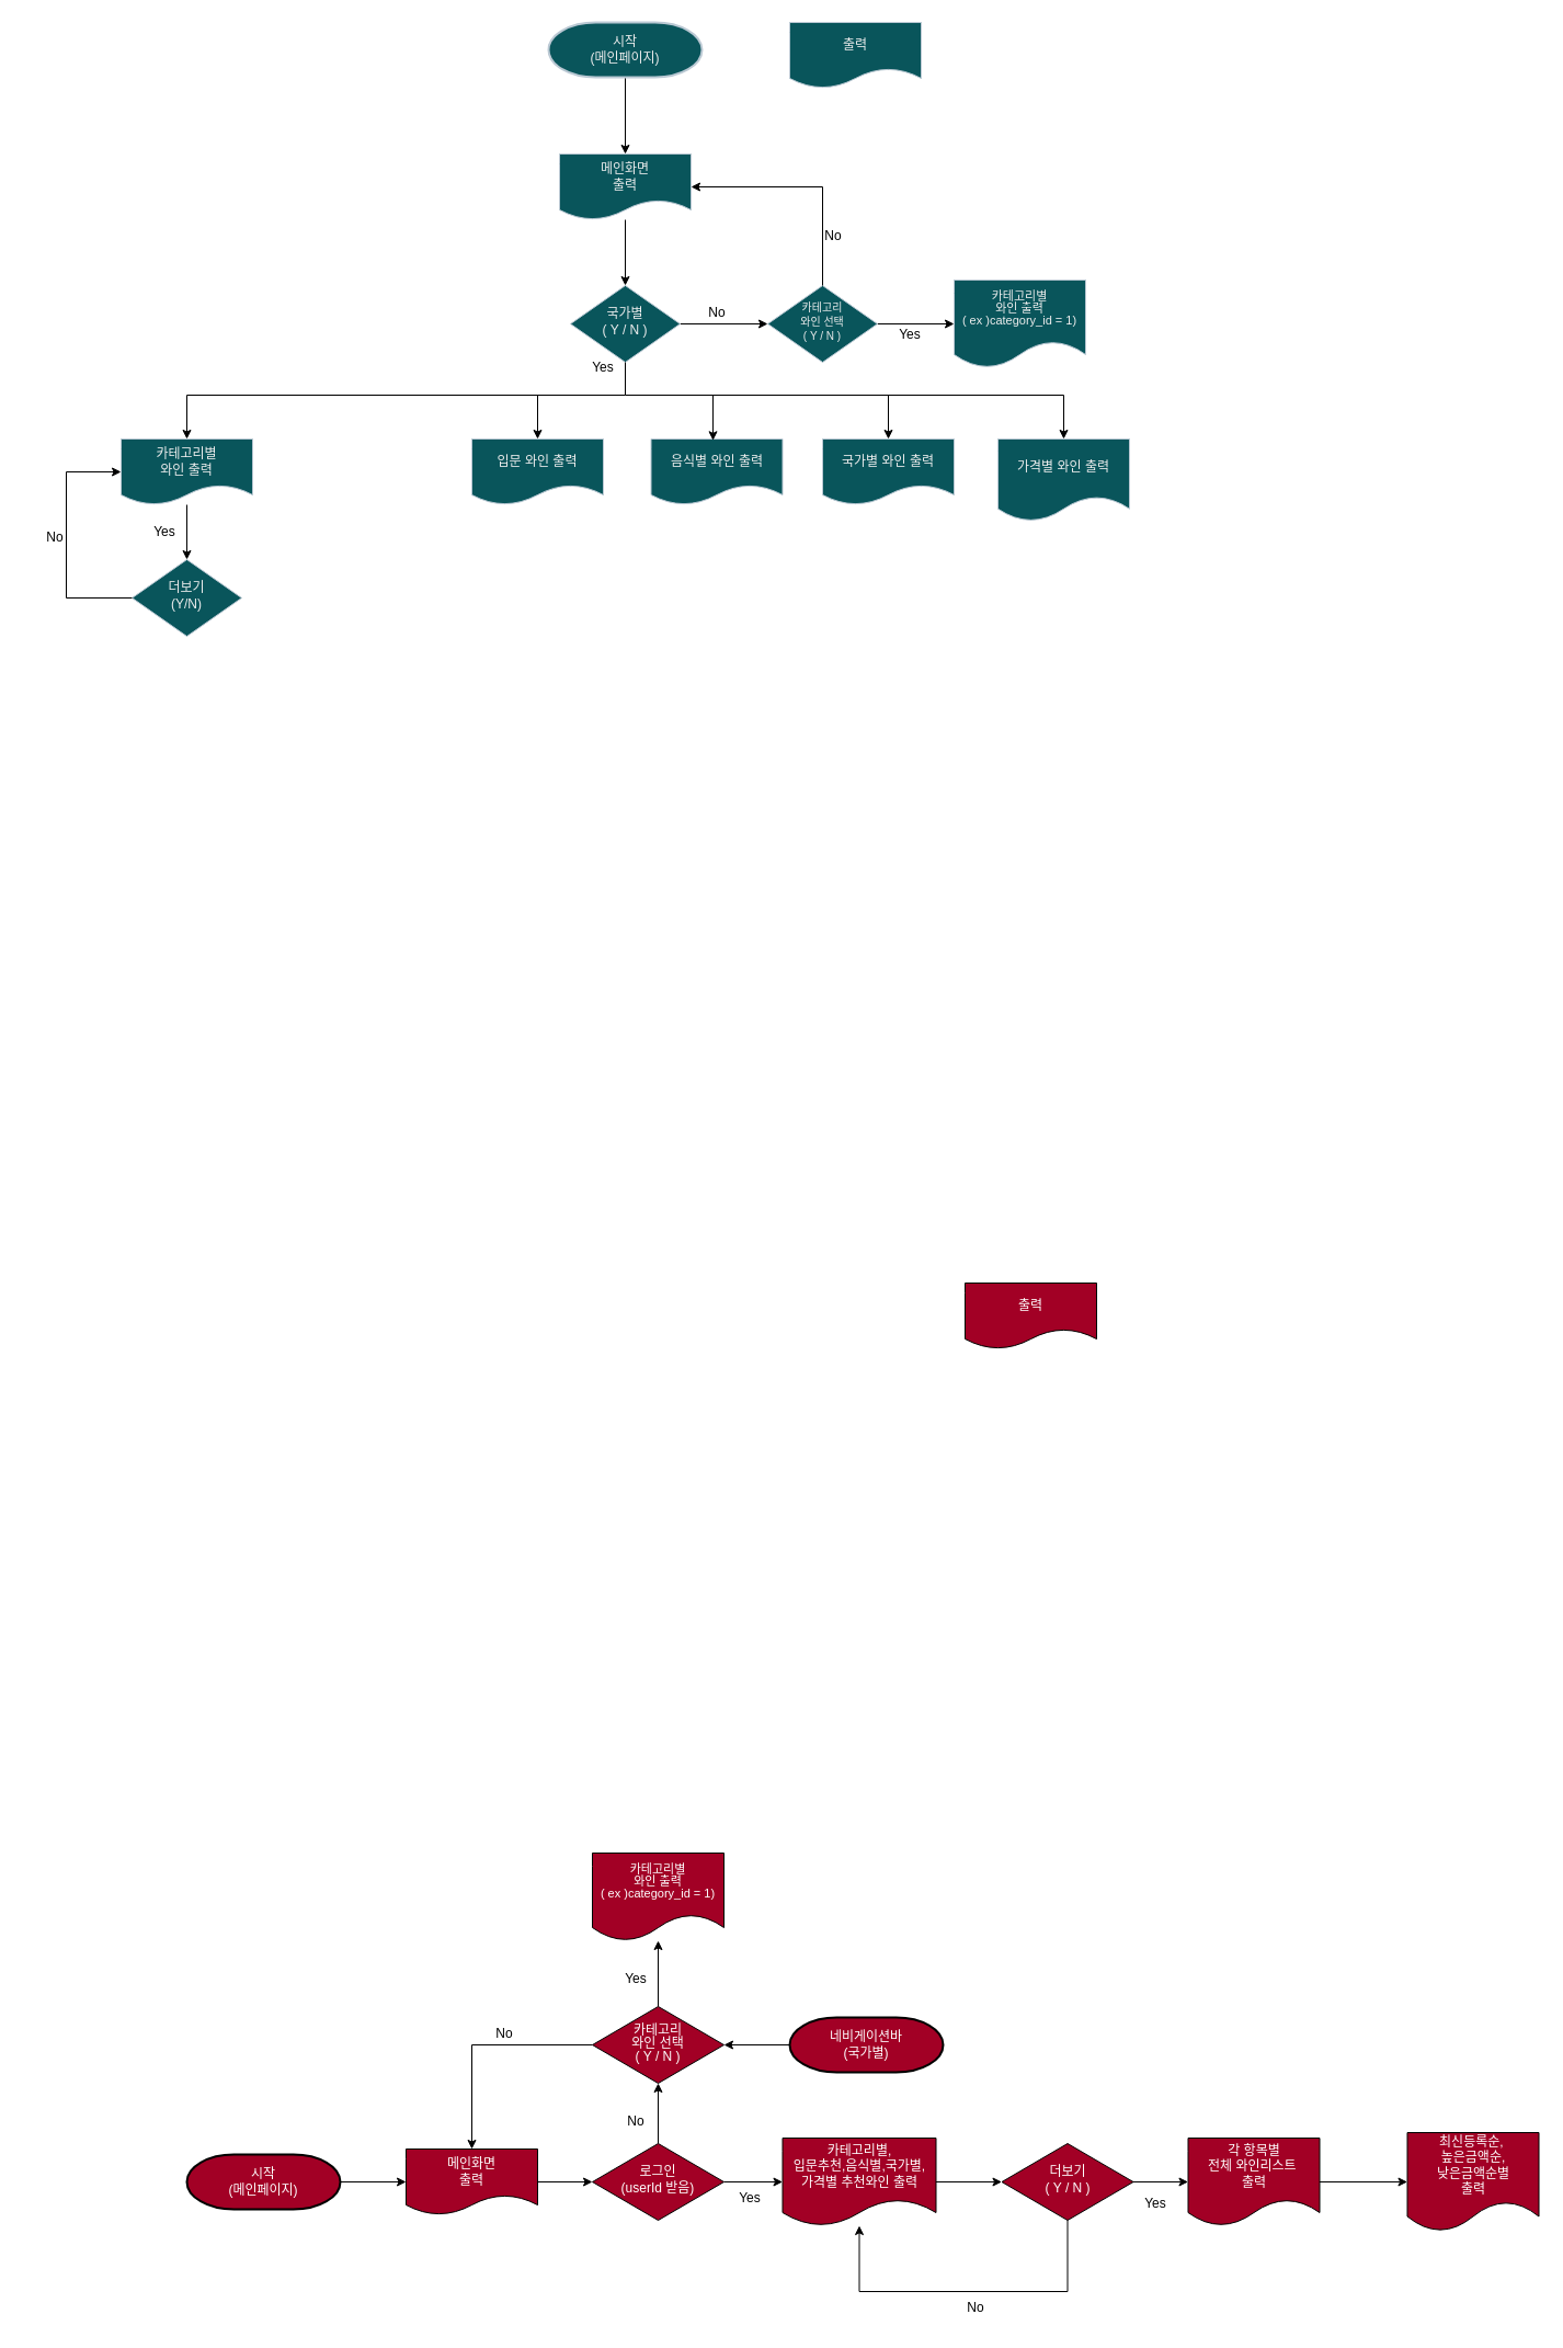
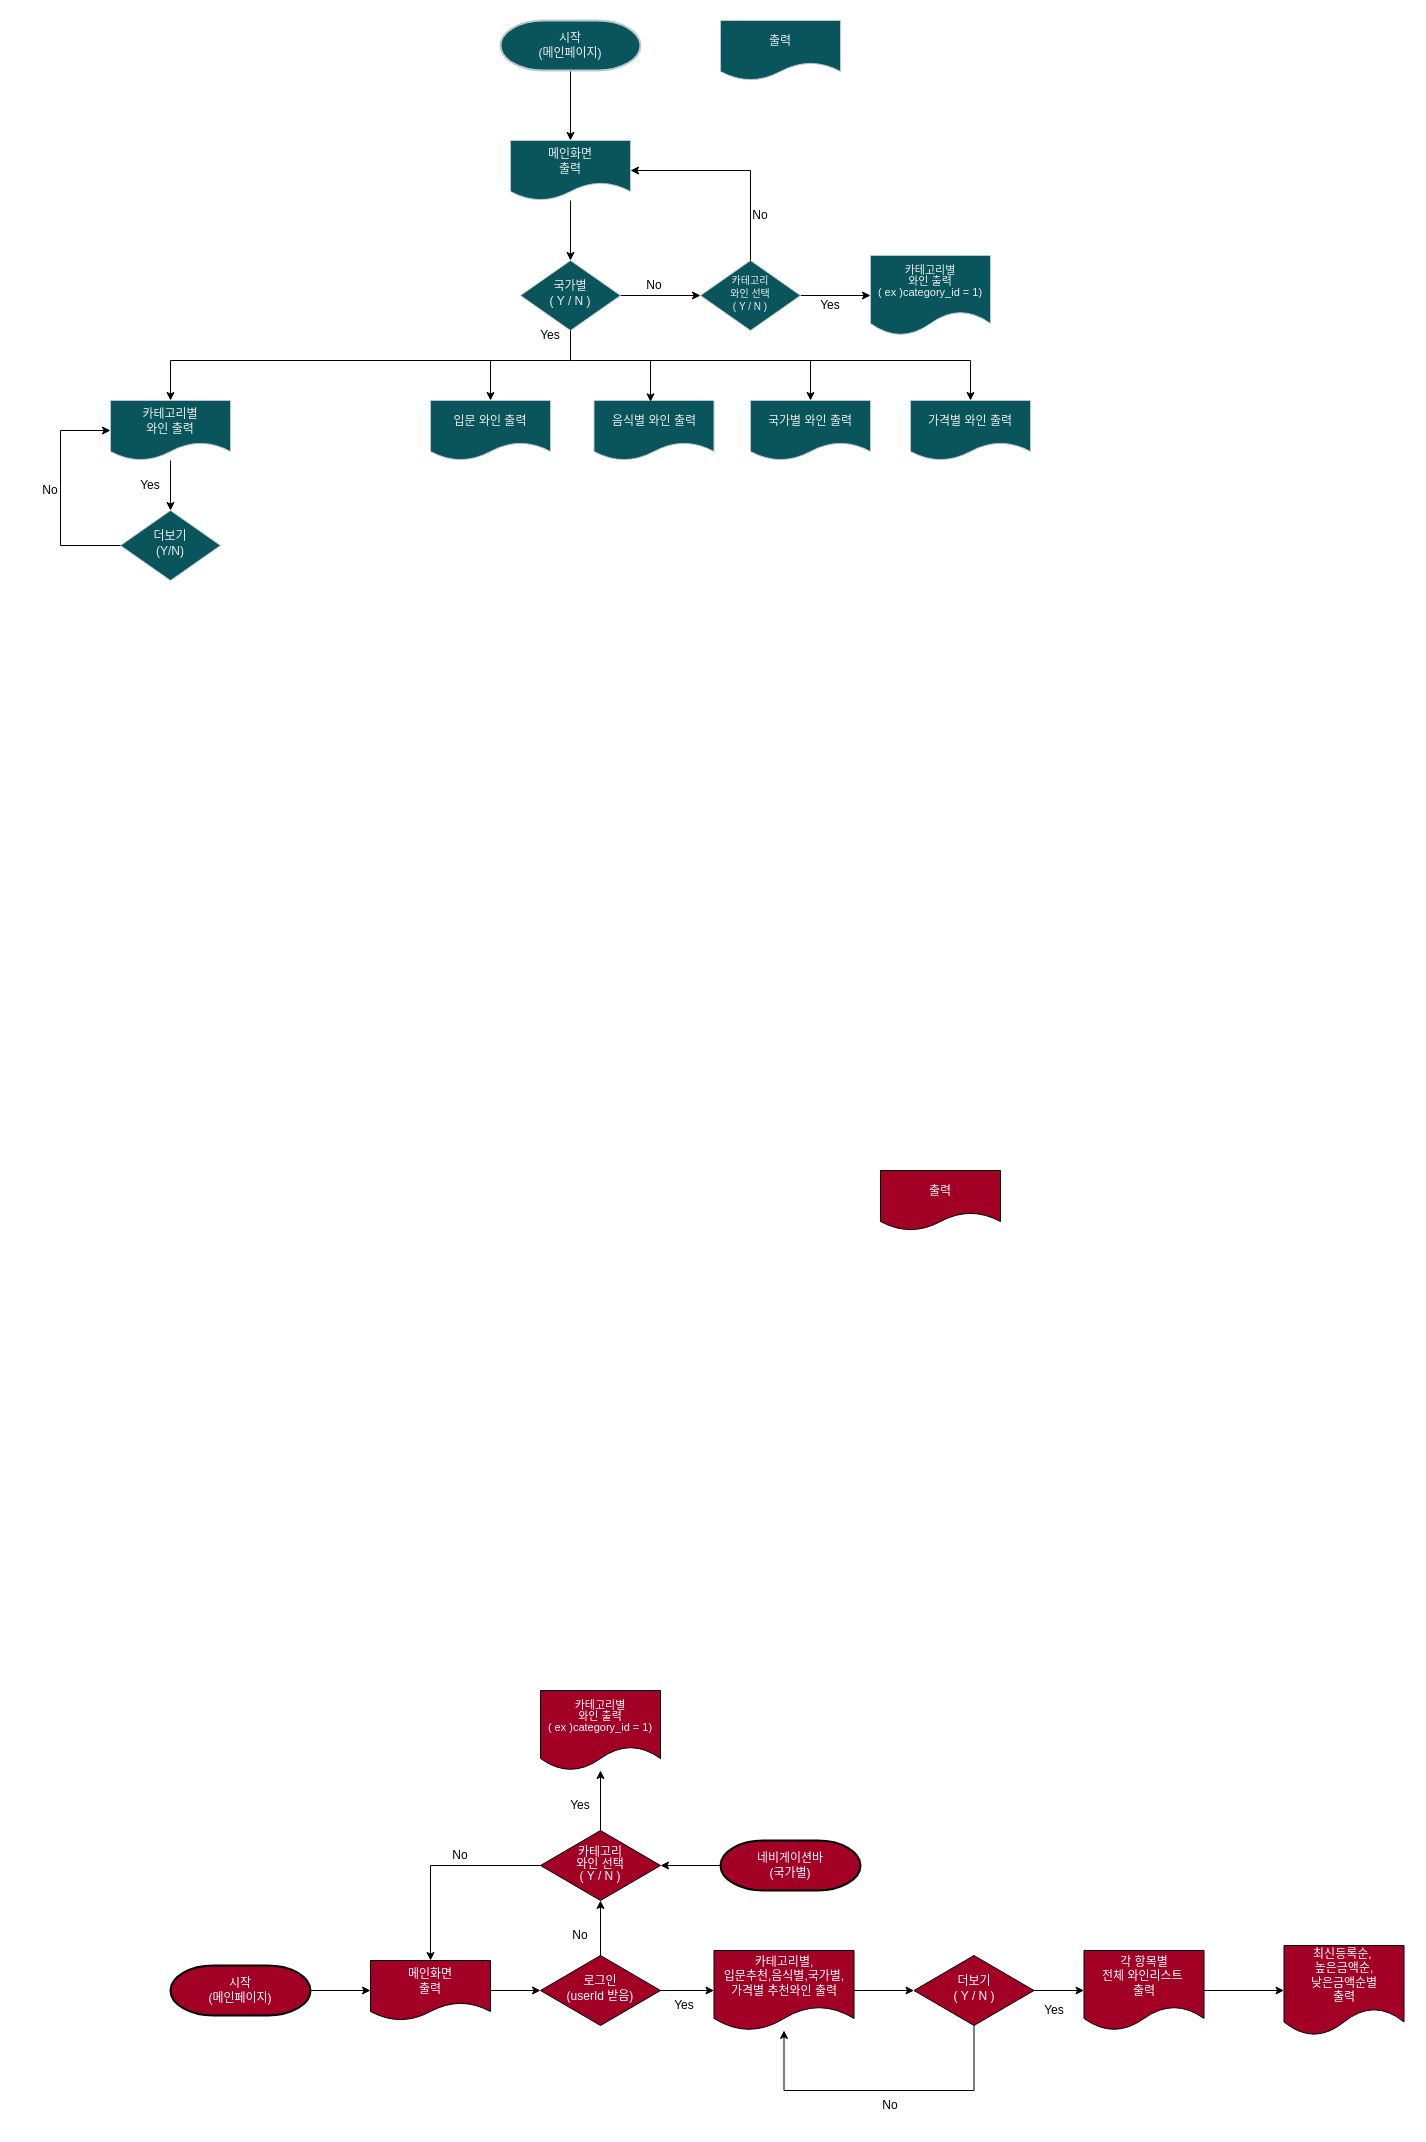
- <mxCell id="22" value="가격별 와인 출력" style="shape=document;whiteSpace=wrap;html=1;boundedLbl=1;strokeColor=#BAC8D3;fontColor=#EEEEEE;fillColor=#09555B;" parent="1" vertex="1"><mxGeometry x="910" y="400" width="120" height="75" as="geometry" /></mxCell>
+ <mxCell id="22" value="가격별 와인 출력" style="shape=document;whiteSpace=wrap;html=1;boundedLbl=1;strokeColor=#BAC8D3;fontColor=#EEEEEE;fillColor=#09555B;" parent="1" vertex="1"><mxGeometry x="910" y="400" width="120" height="60" as="geometry" /></mxCell>
